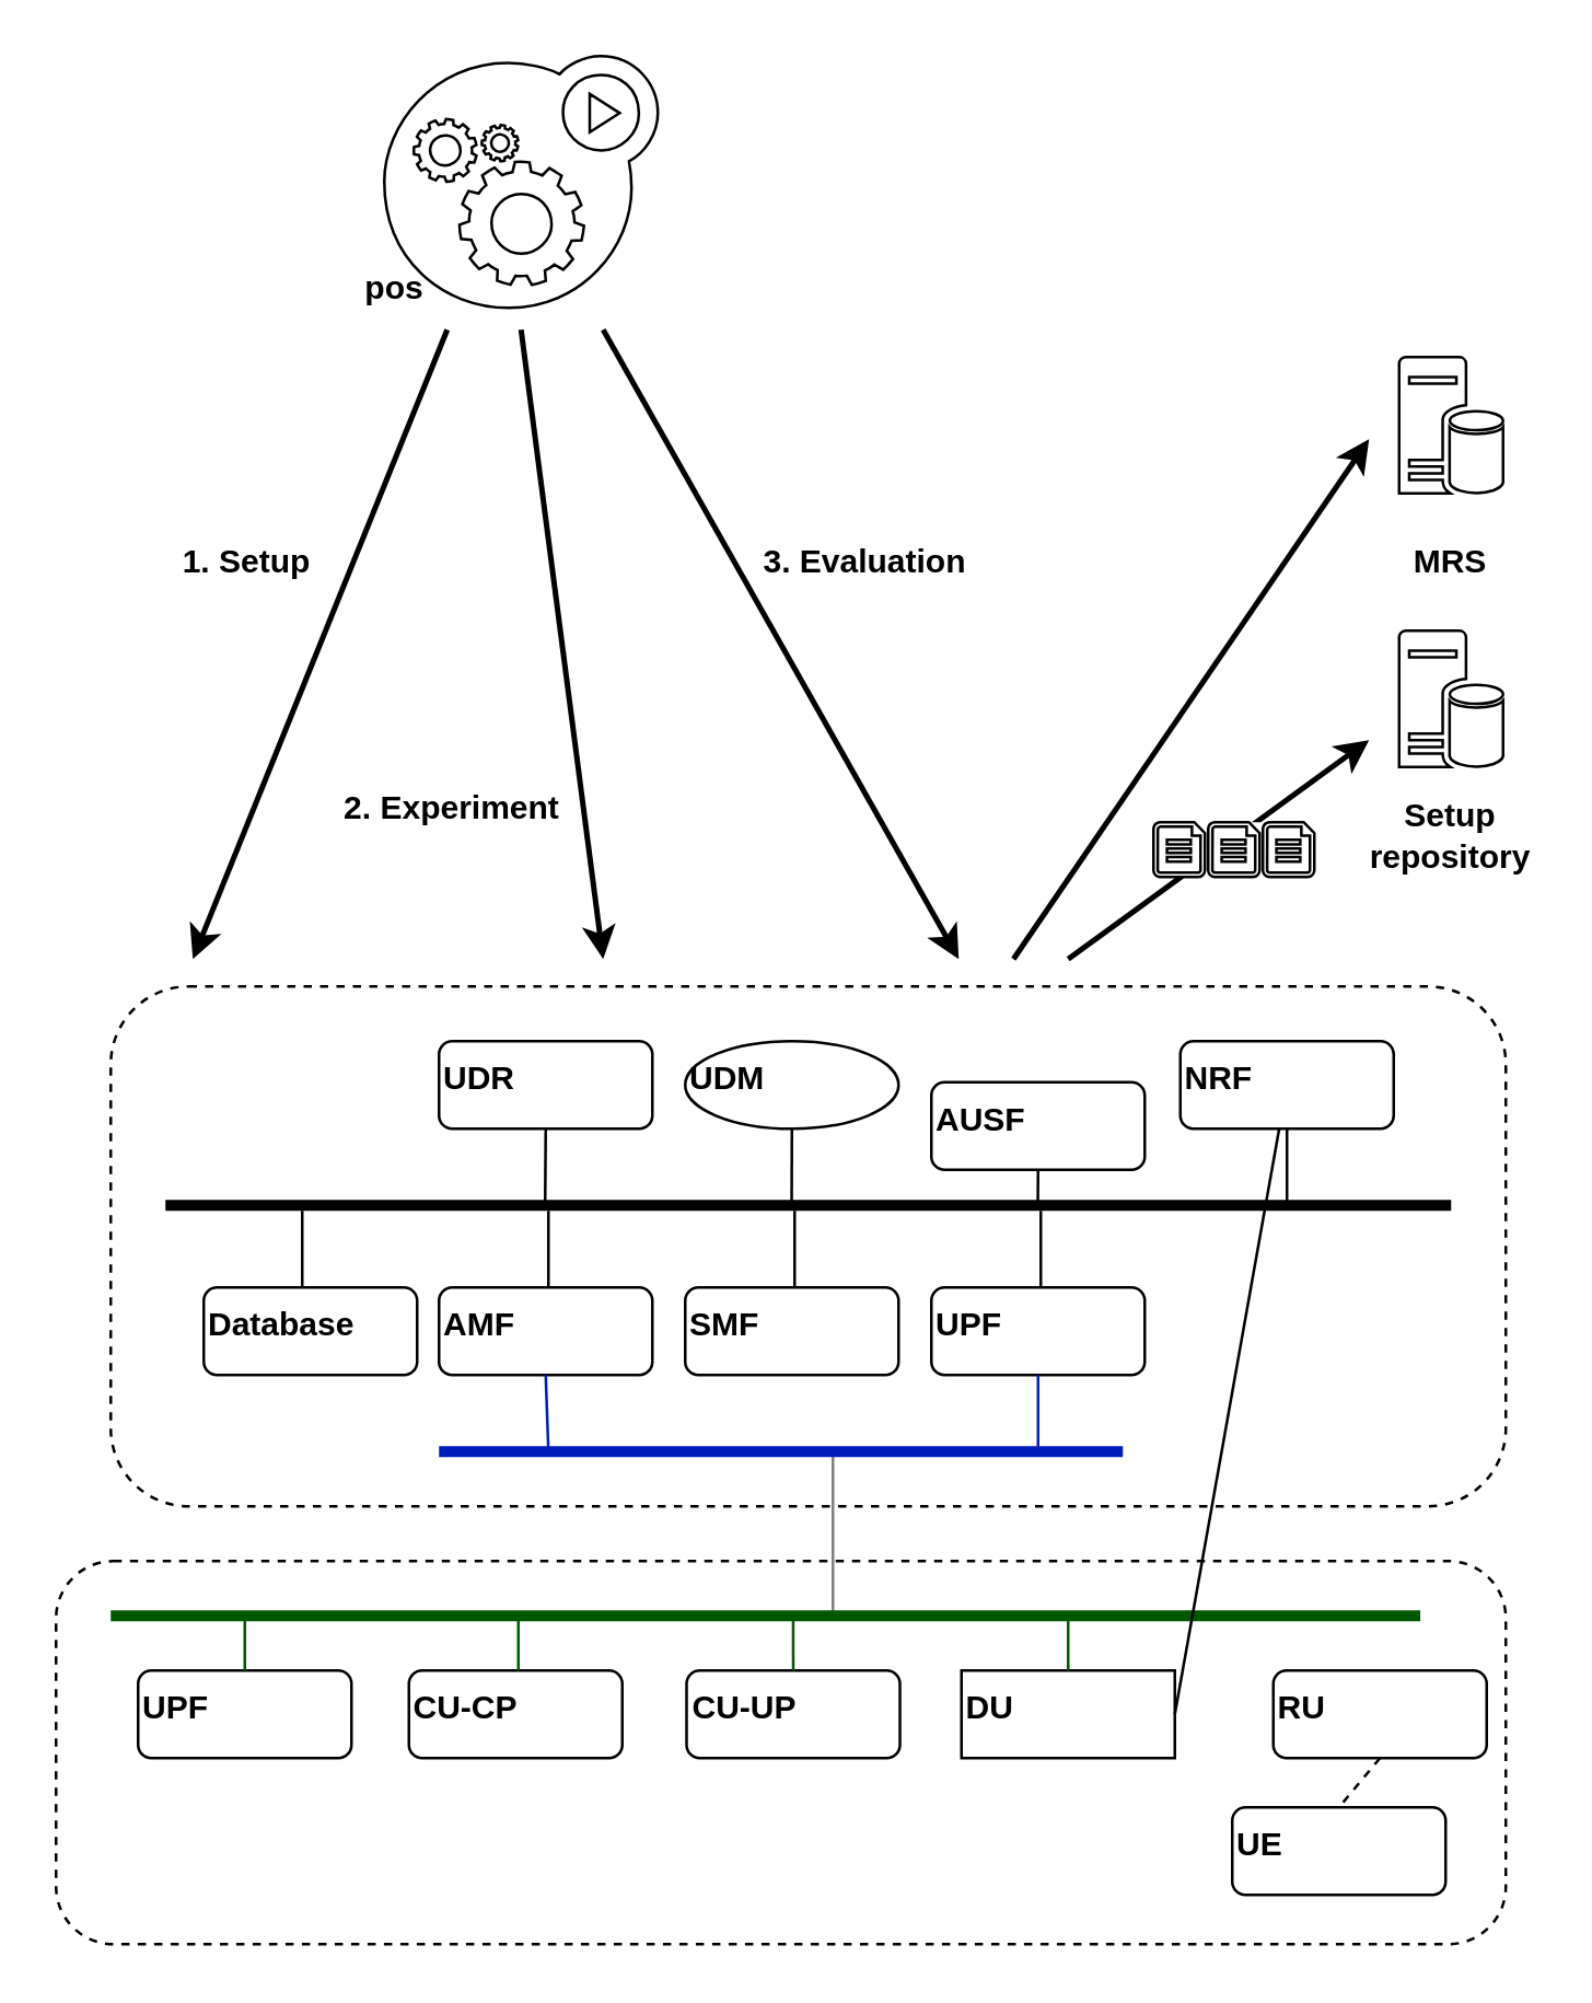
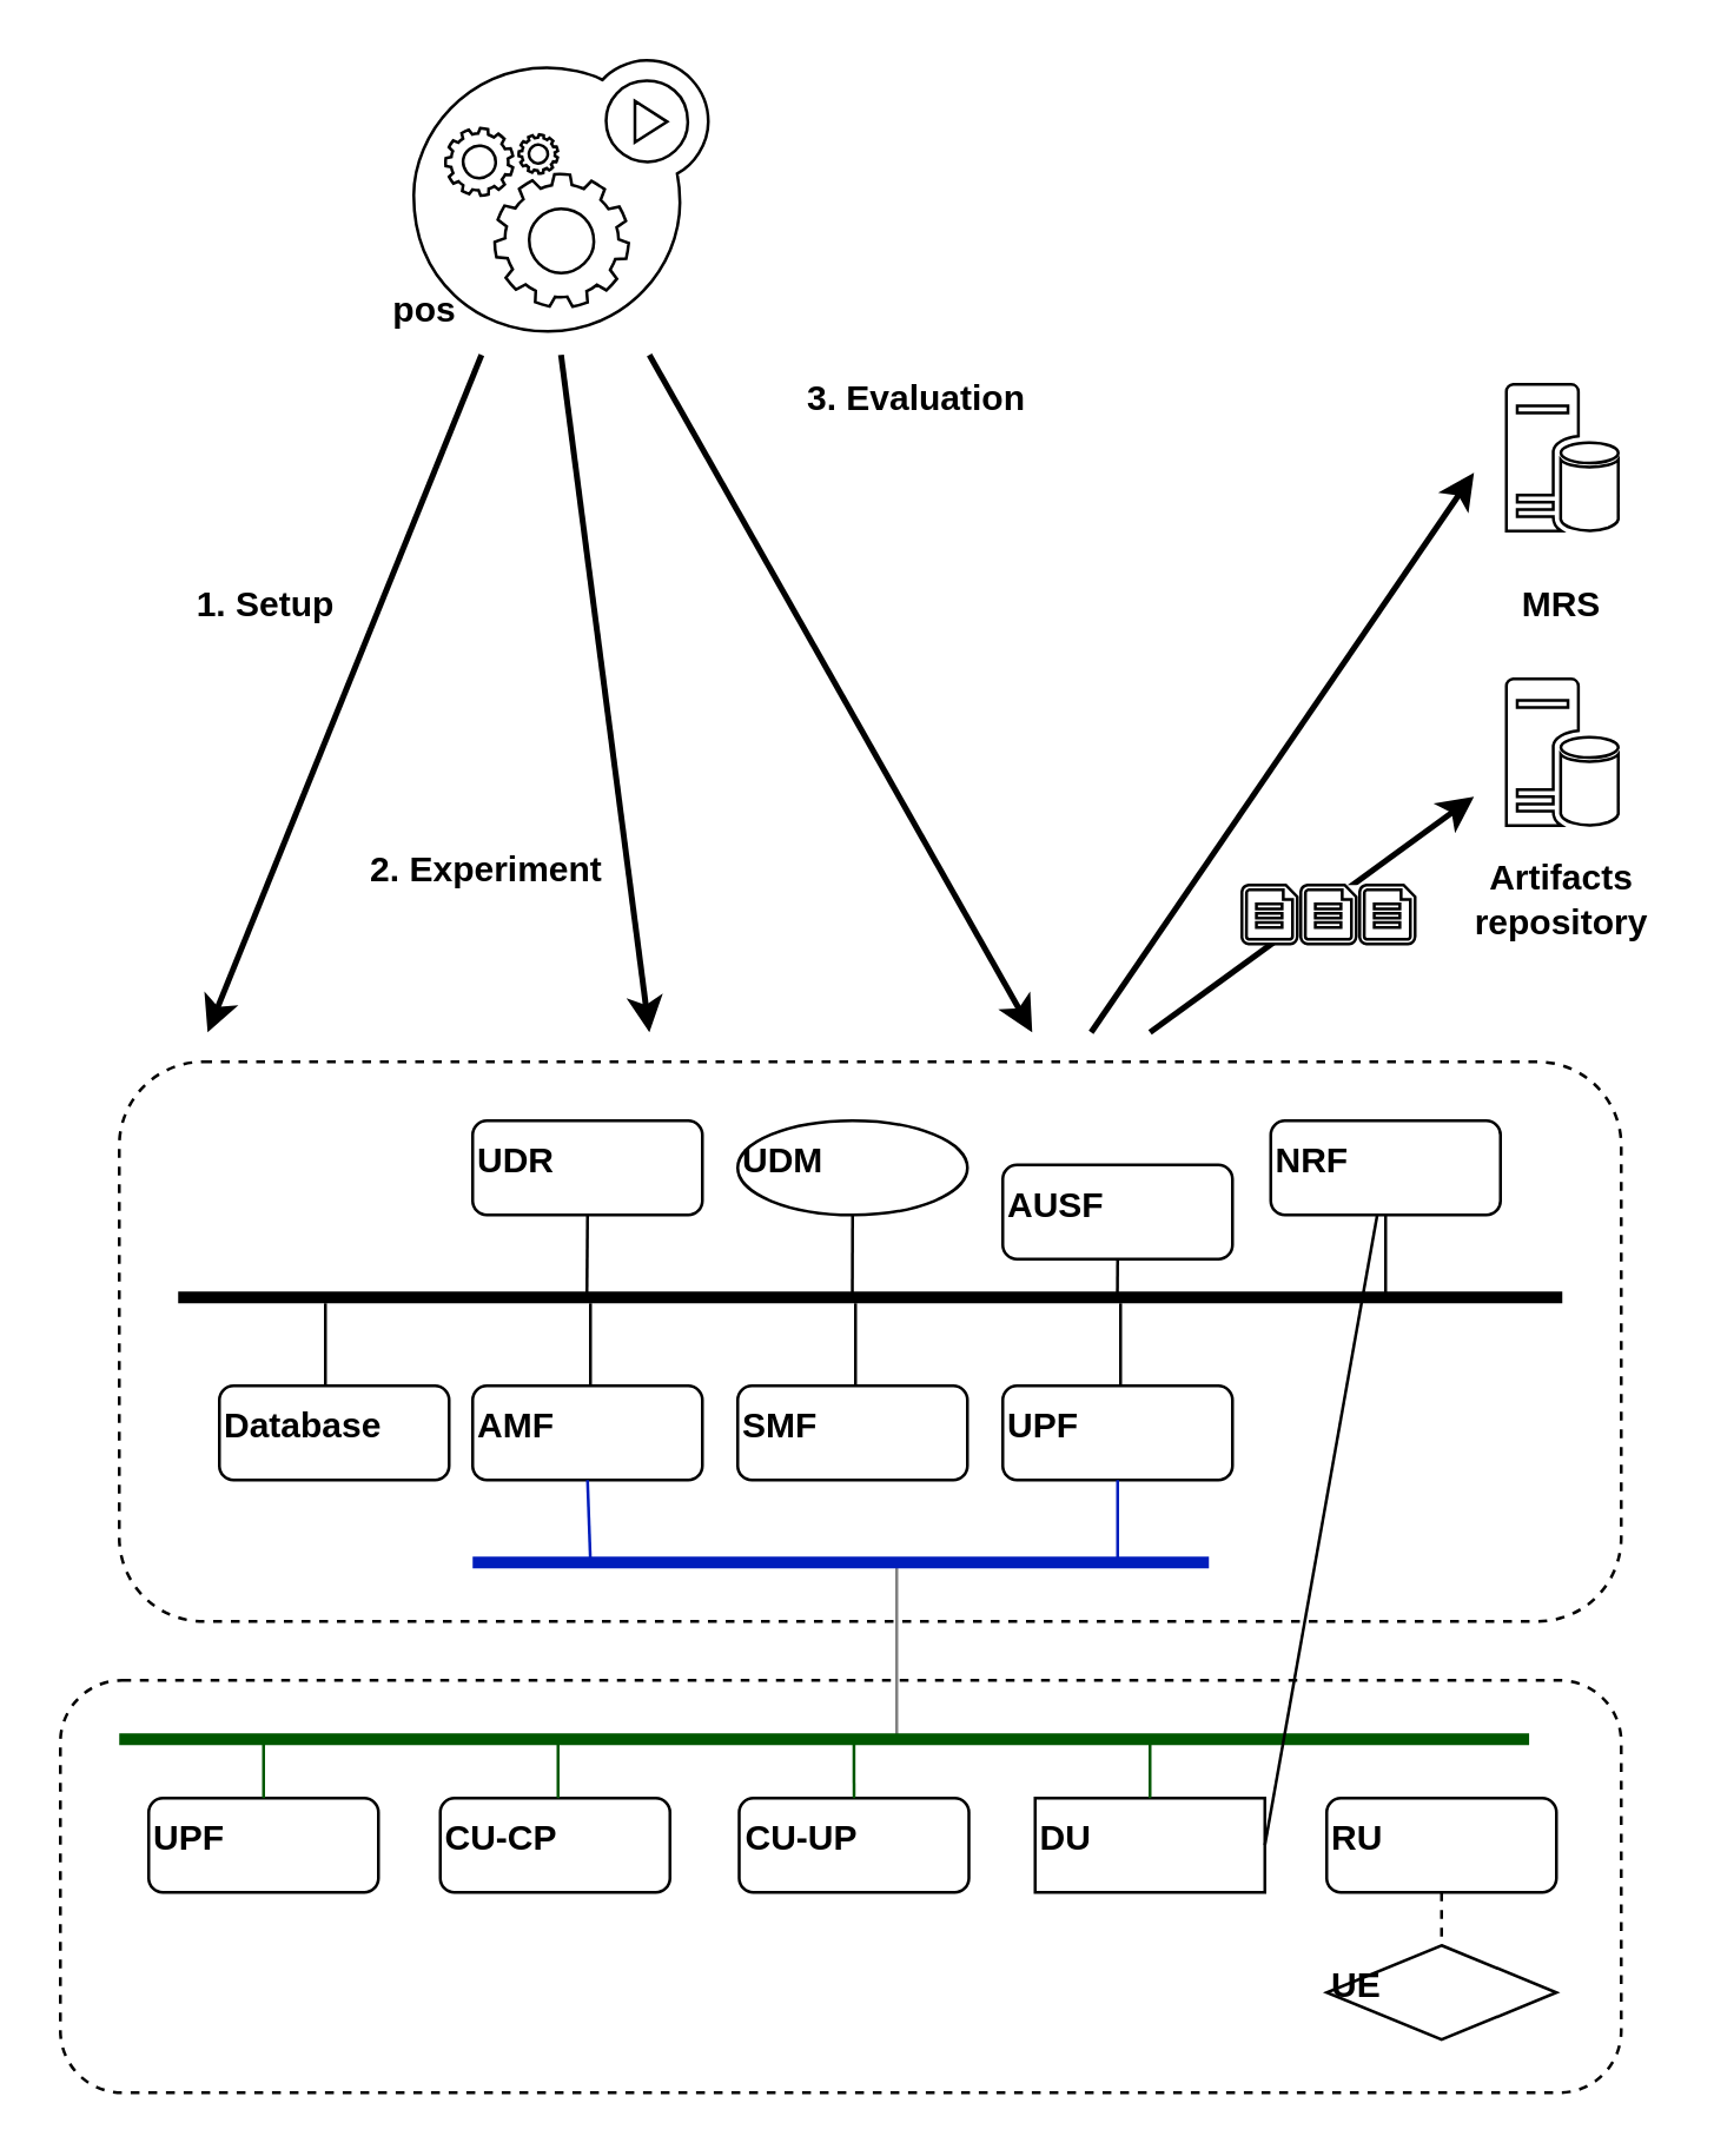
- <mxCell id="12" value="&lt;font color=&quot;#000000&quot;&gt;3. Evaluation&lt;/font&gt;" style="text;html=1;strokeColor=none;fillColor=none;align=center;verticalAlign=middle;whiteSpace=wrap;rounded=0;fontStyle=1" parent="1" vertex="1"><mxGeometry x="271" y="190" width="90" height="30" as="geometry" /></mxCell>
+ <mxCell id="12" value="&lt;font color=&quot;#000000&quot;&gt;3. Evaluation&lt;/font&gt;" style="text;html=1;strokeColor=none;fillColor=none;align=center;verticalAlign=middle;whiteSpace=wrap;rounded=0;fontStyle=1" parent="1" vertex="1"><mxGeometry x="266" y="120" width="90" height="30" as="geometry" /></mxCell>
- <mxCell id="4" value="&lt;font color=&quot;#000000&quot;&gt;&lt;b&gt;Setup repository&lt;/b&gt;&lt;/font&gt;" style="text;html=1;strokeColor=none;fillColor=none;align=center;verticalAlign=middle;whiteSpace=wrap;rounded=0;" parent="2" vertex="1"><mxGeometry y="60" width="60" height="30" as="geometry" /></mxCell>
+ <mxCell id="4" value="&lt;font color=&quot;#000000&quot;&gt;&lt;b&gt;Artifacts repository&lt;/b&gt;&lt;/font&gt;" style="text;html=1;strokeColor=none;fillColor=none;align=center;verticalAlign=middle;whiteSpace=wrap;rounded=0;" parent="2" vertex="1"><mxGeometry y="60" width="60" height="30" as="geometry" /></mxCell>
- <mxCell id="56" value="&lt;b&gt;RU&lt;/b&gt;" style="rounded=1;whiteSpace=wrap;html=1;strokeColor=#000000;strokeWidth=1;fontColor=#000000;fillColor=none;align=left;verticalAlign=top;" vertex="1" parent="1"><mxGeometry x="465" y="610" width="78" height="32" as="geometry" /></mxCell>
+ <mxCell id="56" value="&lt;b&gt;RU&lt;/b&gt;" style="rounded=1;whiteSpace=wrap;html=1;strokeColor=#000000;strokeWidth=1;fontColor=#000000;fillColor=none;align=left;verticalAlign=top;" vertex="1" parent="1"><mxGeometry x="450" y="610" width="78" height="32" as="geometry" /></mxCell>
- <mxCell id="46" value="&lt;b&gt;UE&lt;/b&gt;" style="rounded=1;whiteSpace=wrap;html=1;strokeColor=#000000;strokeWidth=1;fontColor=#000000;fillColor=none;align=left;verticalAlign=top;" vertex="1" parent="1"><mxGeometry x="450" y="660" width="78" height="32" as="geometry" /></mxCell>
+ <mxCell id="46" value="&lt;b&gt;UE&lt;/b&gt;" style="rhombus;whiteSpace=wrap;html=1;strokeColor=#000000;strokeWidth=1;fontColor=#000000;fillColor=none;align=left;verticalAlign=top;" vertex="1" parent="1"><mxGeometry x="450" y="660" width="78" height="32" as="geometry" /></mxCell>
